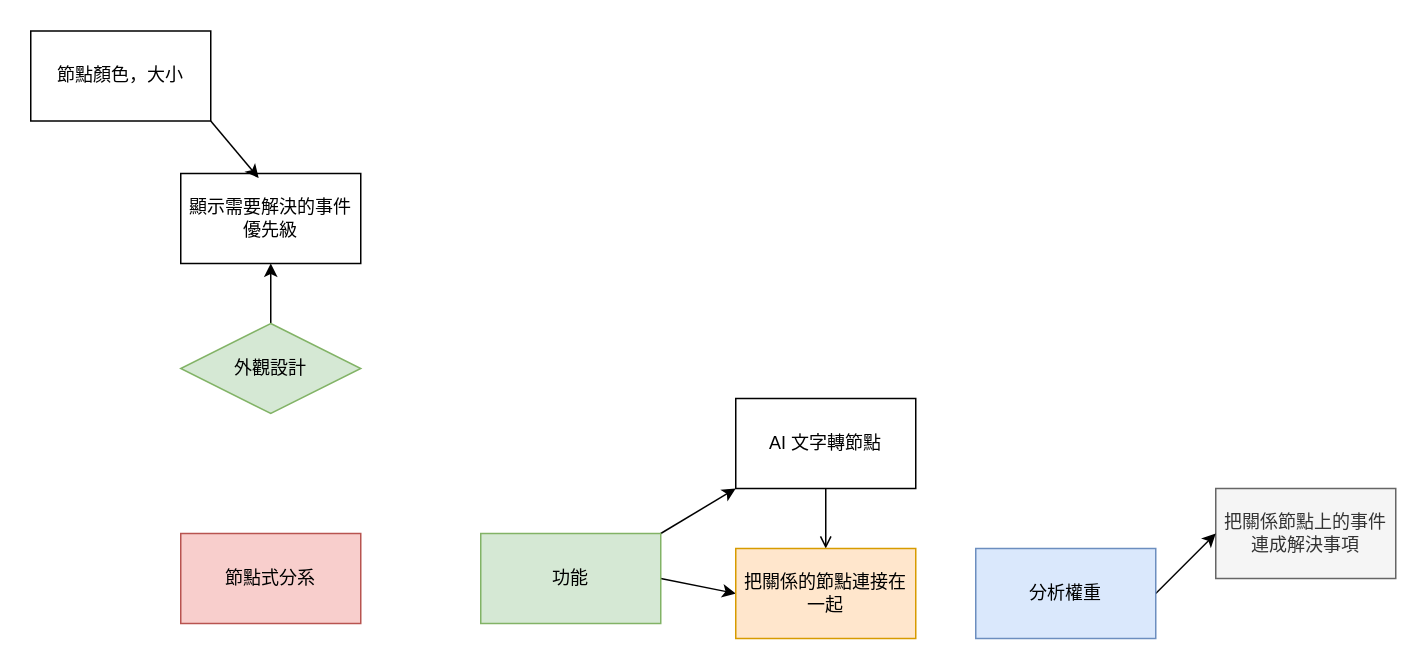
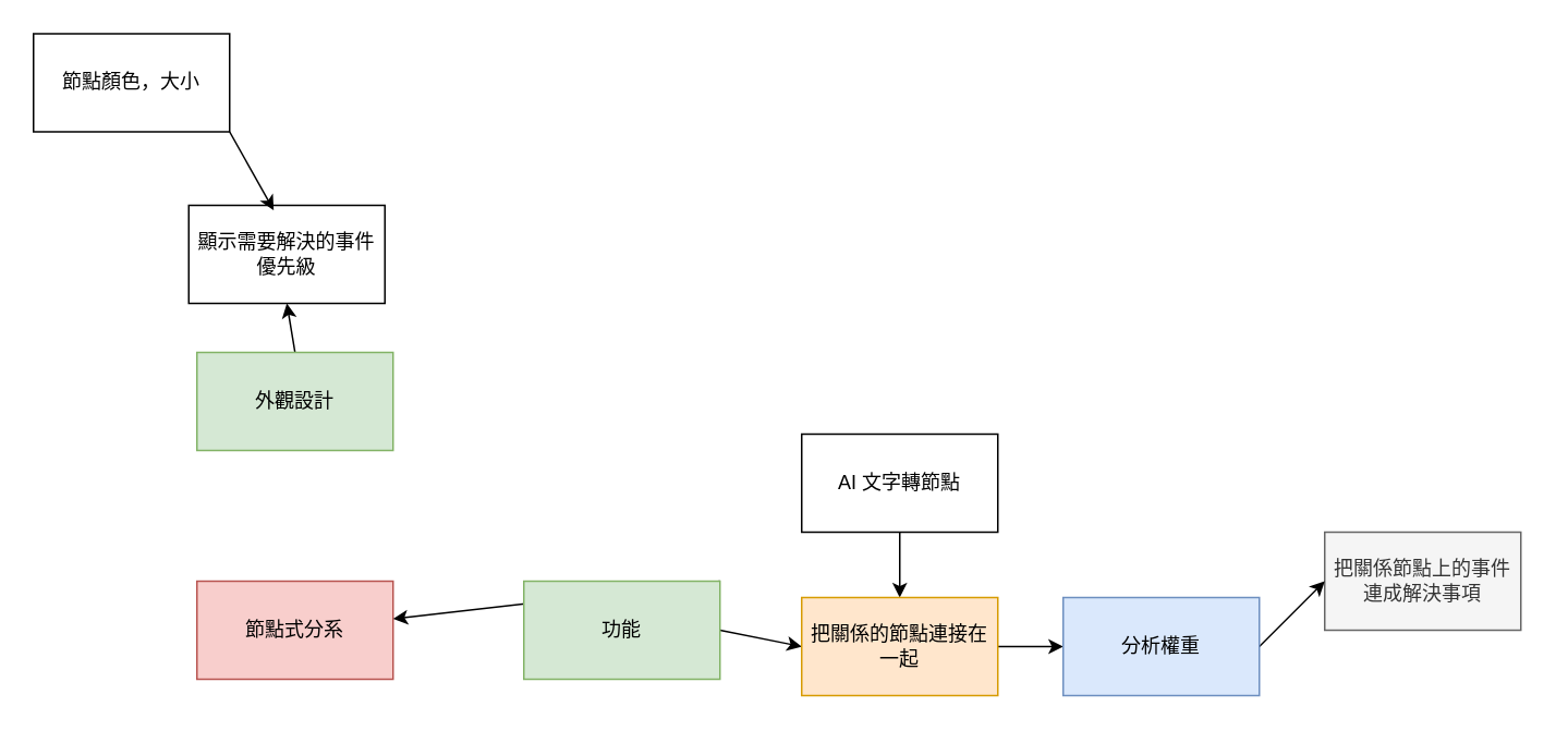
- <mxCell id="12" value="顯示需要解決的事件優先級" style="whiteSpace=wrap;html=1;" parent="1" vertex="1"><mxGeometry x="120" y="115" width="120" height="60" as="geometry" /></mxCell>
+ <mxCell id="12" value="顯示需要解決的事件優先級" style="whiteSpace=wrap;html=1;" parent="1" vertex="1"><mxGeometry x="115" y="125" width="120" height="60" as="geometry" /></mxCell>
- <mxCell id="7" value="外觀設計" style="rhombus;whiteSpace=wrap;html=1;fillColor=#d5e8d4;strokeColor=#82b366;" parent="1" vertex="1"><mxGeometry x="120" y="215" width="120" height="60" as="geometry" /></mxCell>
+ <mxCell id="7" value="外觀設計" style="whiteSpace=wrap;html=1;fillColor=#d5e8d4;strokeColor=#82b366;" parent="1" vertex="1"><mxGeometry x="120" y="215" width="120" height="60" as="geometry" /></mxCell>
- <mxCell id="3" style="edgeStyle=none;html=1;exitX=1;exitY=0;exitDx=0;exitDy=0;entryX=0;entryY=1;entryDx=0;entryDy=0;" parent="1" source="5" target="9" edge="1"><mxGeometry relative="1" as="geometry" /></mxCell>
+ <mxCell id="3" style="edgeStyle=none;html=1;exitX=1;exitY=0;exitDx=0;exitDy=0;" parent="1" source="5" target="2" edge="1"><mxGeometry relative="1" as="geometry" /></mxCell>
- <mxCell id="8" style="edgeStyle=none;html=1;exitX=0.5;exitY=1;exitDx=0;exitDy=0;entryX=0.5;entryY=0;entryDx=0;entryDy=0;endArrow=open;" parent="1" source="9" target="11" edge="1"><mxGeometry relative="1" as="geometry" /></mxCell>
+ <mxCell id="8" style="edgeStyle=none;html=1;exitX=0.5;exitY=1;exitDx=0;exitDy=0;entryX=0.5;entryY=0;entryDx=0;entryDy=0;" parent="1" source="9" target="11" edge="1"><mxGeometry relative="1" as="geometry" /></mxCell>
+ <mxCell id="10" style="edgeStyle=none;html=1;exitX=1;exitY=0.5;exitDx=0;exitDy=0;entryX=0;entryY=0.5;entryDx=0;entryDy=0;" parent="1" source="11" target="15" edge="1"><mxGeometry relative="1" as="geometry" /></mxCell>
